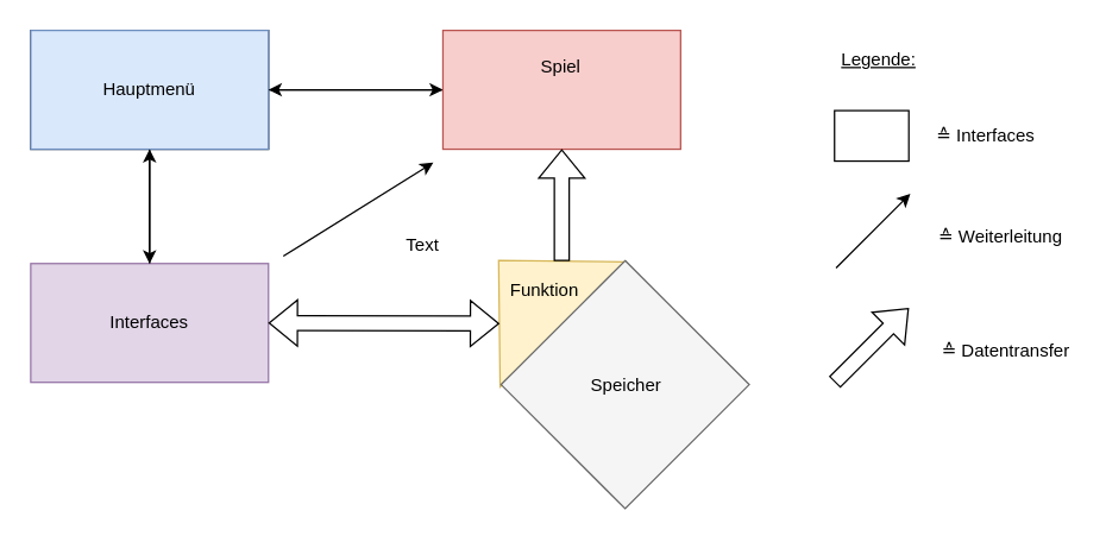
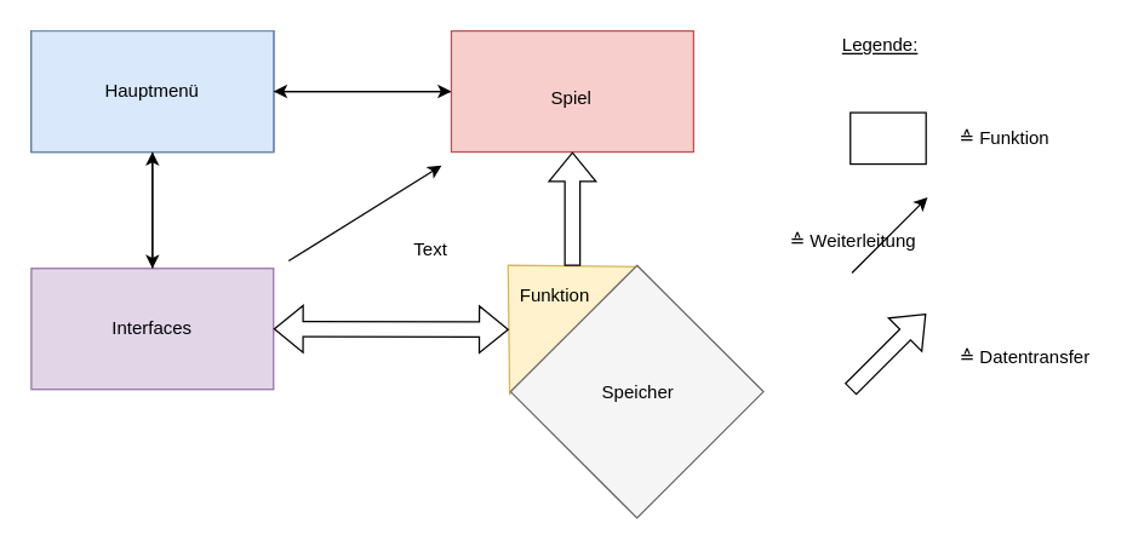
- <mxCell id="26" value="&lt;u&gt;Legende:&lt;/u&gt;" style="text;html=1;strokeColor=none;fillColor=none;align=center;verticalAlign=middle;whiteSpace=wrap;rounded=0;" vertex="1" parent="1"><mxGeometry x="561" y="25" width="60" height="30" as="geometry" /></mxCell>
+ <mxCell id="26" value="&lt;u&gt;Legende:&lt;/u&gt;" style="text;html=1;strokeColor=none;fillColor=none;align=center;verticalAlign=middle;whiteSpace=wrap;rounded=0;" vertex="1" parent="1"><mxGeometry x="551" y="15" width="60" height="30" as="geometry" /></mxCell>
- <mxCell id="12" value="Spiel" style="text;html=1;strokeColor=none;fillColor=none;align=center;verticalAlign=middle;whiteSpace=wrap;rounded=0;" parent="1" vertex="1"><mxGeometry x="347.42" y="30" width="60" height="30" as="geometry" /></mxCell>
+ <mxCell id="12" value="Spiel" style="text;html=1;strokeColor=none;fillColor=none;align=center;verticalAlign=middle;whiteSpace=wrap;rounded=0;" parent="1" vertex="1"><mxGeometry x="347.42" y="50" width="60" height="30" as="geometry" /></mxCell>
- <mxCell id="20" value="≙ Interfaces" style="text;html=1;strokeColor=none;fillColor=none;align=center;verticalAlign=middle;whiteSpace=wrap;rounded=0;" vertex="1" parent="1"><mxGeometry x="627.5" y="76" width="70" height="30" as="geometry" /></mxCell>
+ <mxCell id="20" value="≙ Funktion" style="text;html=1;strokeColor=none;fillColor=none;align=center;verticalAlign=middle;whiteSpace=wrap;rounded=0;" vertex="1" parent="1"><mxGeometry x="627.5" y="76" width="70" height="30" as="geometry" /></mxCell>
- <mxCell id="24" value="≙ Weiterleitung" style="text;html=1;strokeColor=none;fillColor=none;align=center;verticalAlign=middle;whiteSpace=wrap;rounded=0;" vertex="1" parent="1"><mxGeometry x="627.5" y="144" width="90" height="30" as="geometry" /></mxCell>
+ <mxCell id="24" value="≙ Weiterleitung" style="text;html=1;strokeColor=none;fillColor=none;align=center;verticalAlign=middle;whiteSpace=wrap;rounded=0;" vertex="1" parent="1"><mxGeometry x="517.5" y="144" width="90" height="30" as="geometry" /></mxCell>
